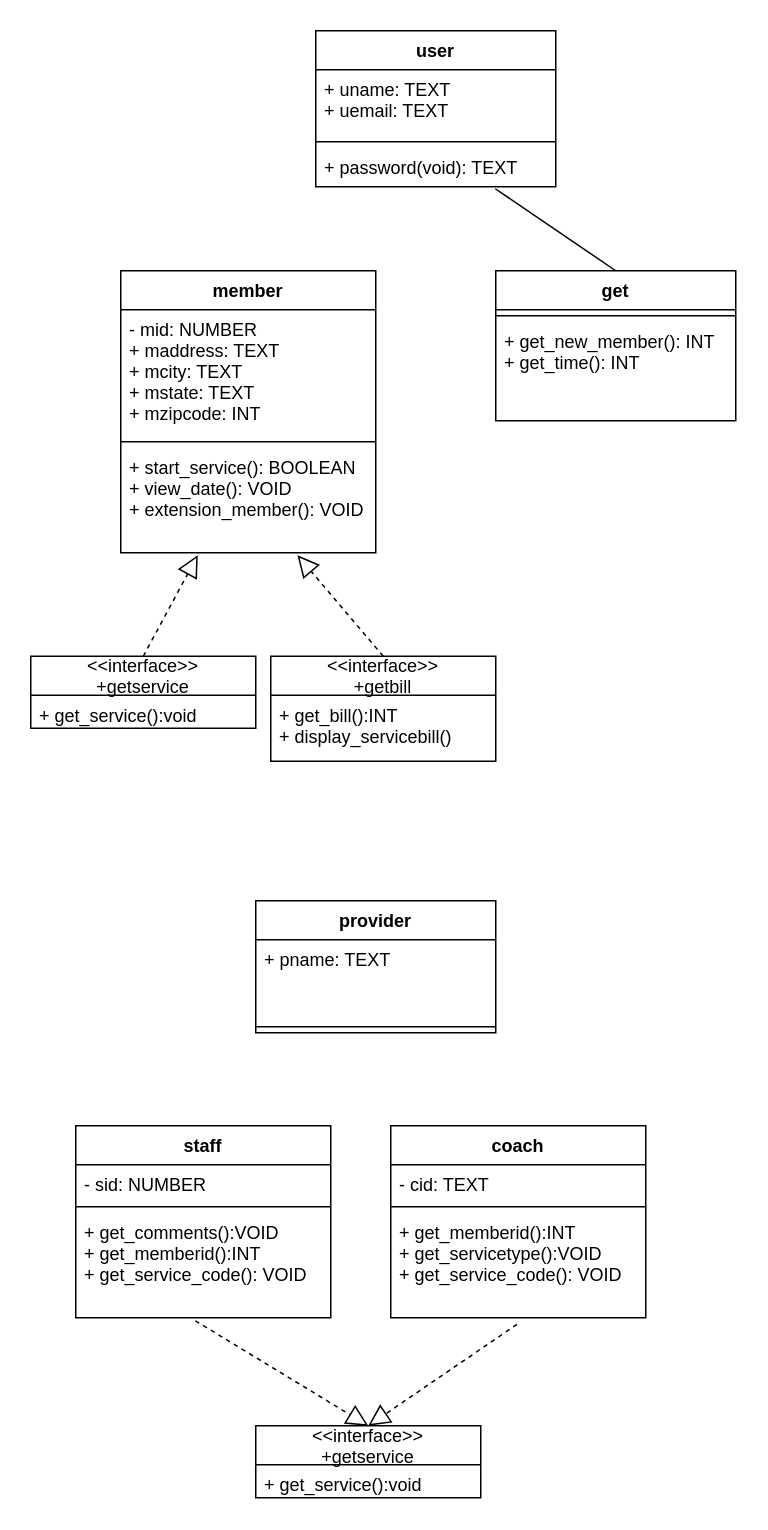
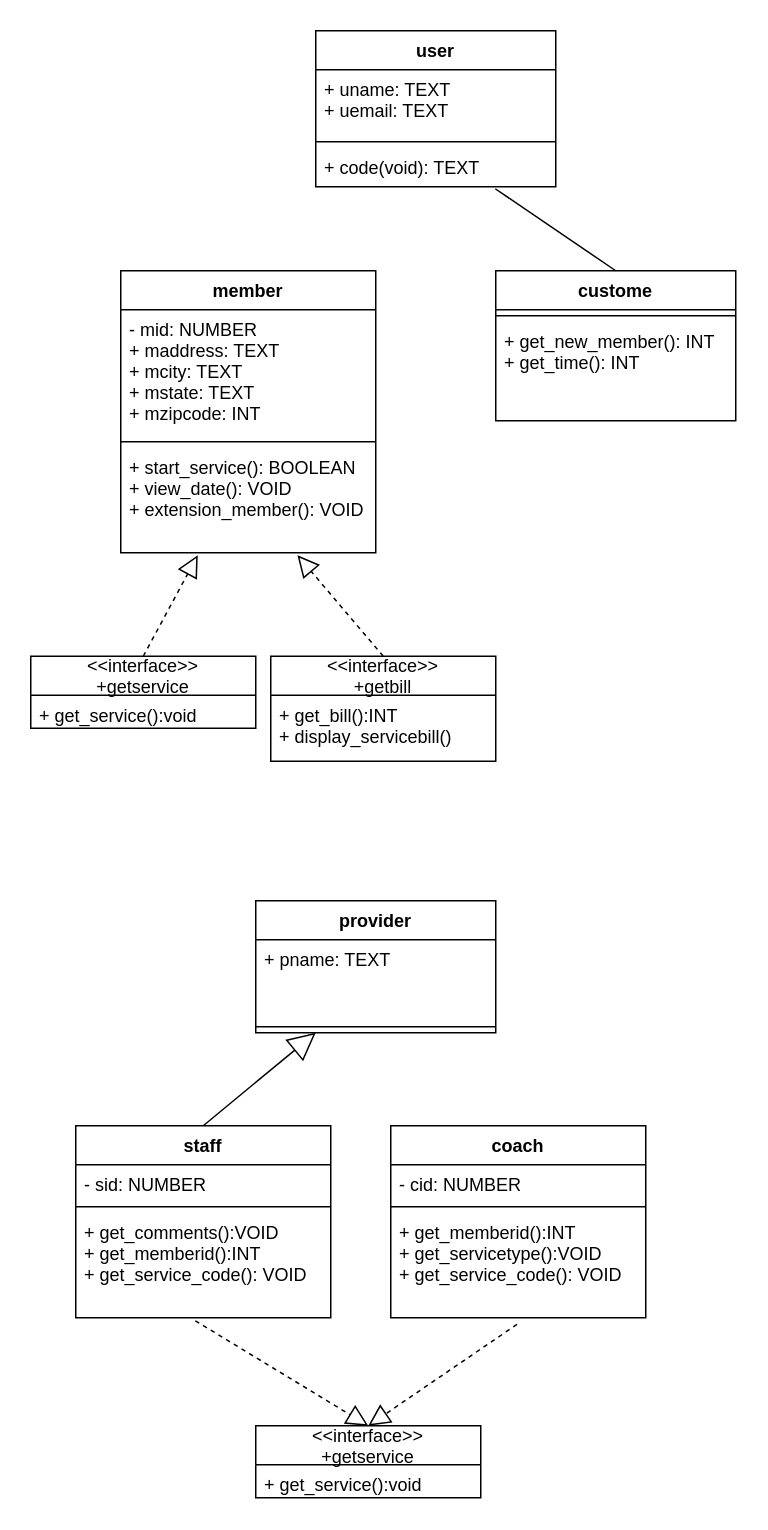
- <mxCell id="5" value="+ password(void): TEXT" style="text;strokeColor=none;fillColor=none;align=left;verticalAlign=top;spacingLeft=4;spacingRight=4;overflow=hidden;rotatable=0;points=[[0,0.5],[1,0.5]];portConstraint=eastwest;" vertex="1" parent="2"><mxGeometry y="78" width="160" height="26" as="geometry" /></mxCell>
+ <mxCell id="5" value="+ code(void): TEXT" style="text;strokeColor=none;fillColor=none;align=left;verticalAlign=top;spacingLeft=4;spacingRight=4;overflow=hidden;rotatable=0;points=[[0,0.5],[1,0.5]];portConstraint=eastwest;" vertex="1" parent="2"><mxGeometry y="78" width="160" height="26" as="geometry" /></mxCell>
- <mxCell id="10" value="get" style="swimlane;fontStyle=1;align=center;verticalAlign=top;childLayout=stackLayout;horizontal=1;startSize=26;horizontalStack=0;resizeParent=1;resizeParentMax=0;resizeLast=0;collapsible=1;marginBottom=0;" vertex="1" parent="1"><mxGeometry x="330" y="180" width="160" height="100" as="geometry" /></mxCell>
+ <mxCell id="10" value="custome" style="swimlane;fontStyle=1;align=center;verticalAlign=top;childLayout=stackLayout;horizontal=1;startSize=26;horizontalStack=0;resizeParent=1;resizeParentMax=0;resizeLast=0;collapsible=1;marginBottom=0;" vertex="1" parent="1"><mxGeometry x="330" y="180" width="160" height="100" as="geometry" /></mxCell>
+ <mxCell id="33" value="" style="endArrow=block;endSize=16;endFill=0;html=1;rounded=0;exitX=0.5;exitY=0;exitDx=0;exitDy=0;entryX=0.25;entryY=1;entryDx=0;entryDy=0;" edge="1" parent="1" source="29" target="20"><mxGeometry width="160" relative="1" as="geometry"><mxPoint x="44.66" y="674.106" as="sourcePoint" /><mxPoint x="145.34" y="619.996" as="targetPoint" /></mxGeometry></mxCell>
- <mxCell id="26" value="- cid: TEXT" style="text;strokeColor=none;fillColor=none;align=left;verticalAlign=top;spacingLeft=4;spacingRight=4;overflow=hidden;rotatable=0;points=[[0,0.5],[1,0.5]];portConstraint=eastwest;" vertex="1" parent="25"><mxGeometry y="26" width="170" height="24" as="geometry" /></mxCell>
+ <mxCell id="26" value="- cid: NUMBER" style="text;strokeColor=none;fillColor=none;align=left;verticalAlign=top;spacingLeft=4;spacingRight=4;overflow=hidden;rotatable=0;points=[[0,0.5],[1,0.5]];portConstraint=eastwest;" vertex="1" parent="25"><mxGeometry y="26" width="170" height="24" as="geometry" /></mxCell>
